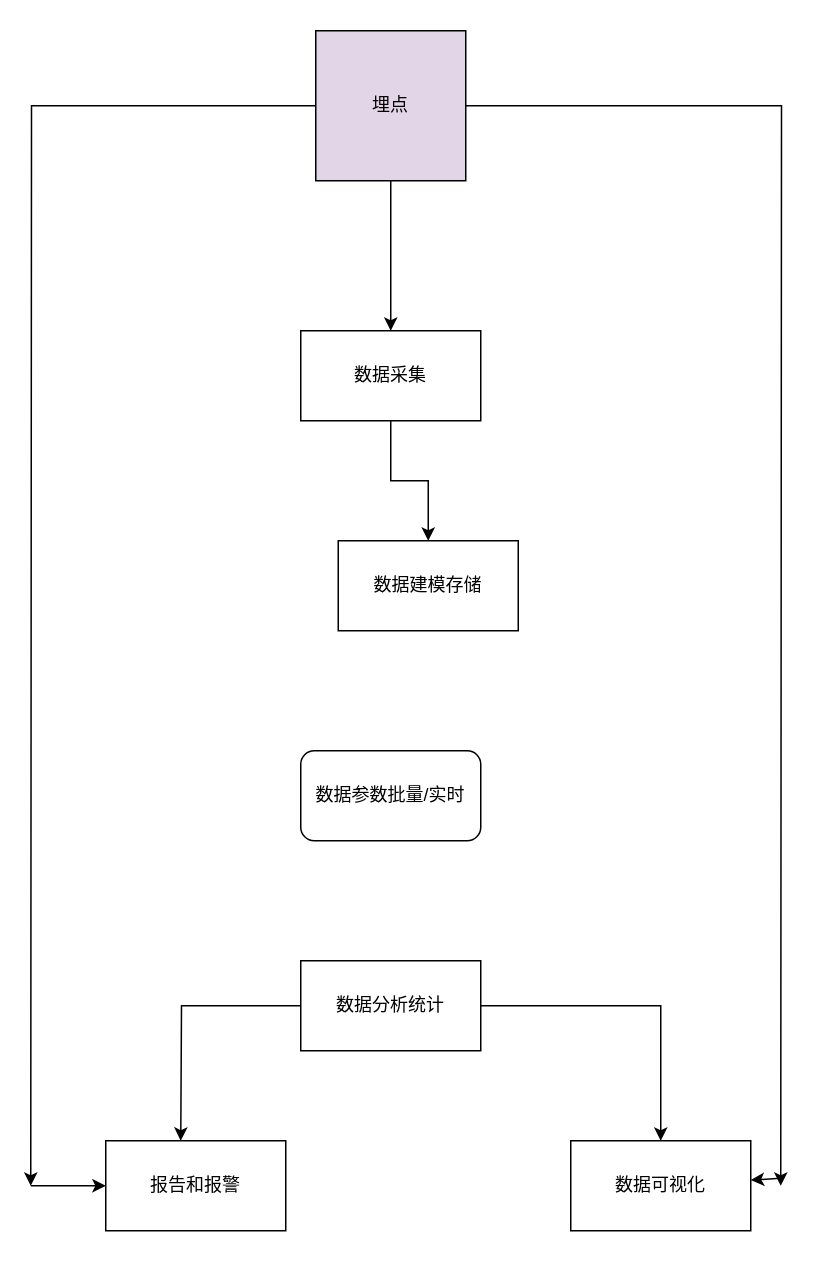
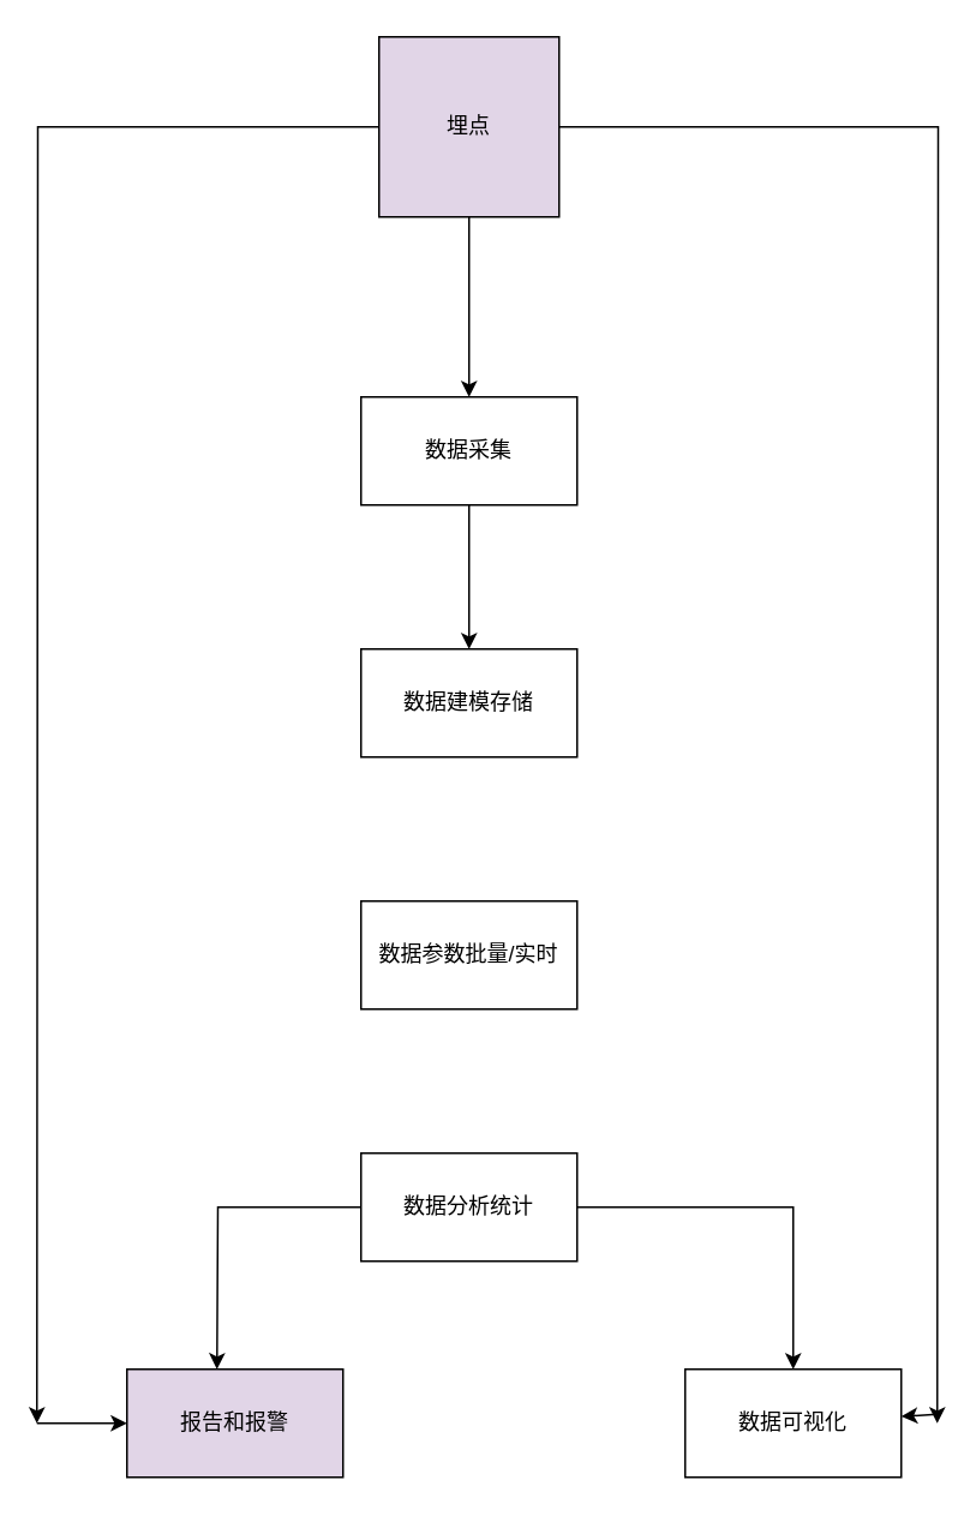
- <mxCell id="8" value="数据建模存储" style="whiteSpace=wrap;html=1;" vertex="1" parent="1"><mxGeometry x="225" y="360" width="120" height="60" as="geometry" /></mxCell>
+ <mxCell id="8" value="数据建模存储" style="whiteSpace=wrap;html=1;" vertex="1" parent="1"><mxGeometry x="200" y="360" width="120" height="60" as="geometry" /></mxCell>
- <mxCell id="9" value="数据参数批量/实时" style="whiteSpace=wrap;html=1;rounded=1;" vertex="1" parent="1"><mxGeometry x="200" y="500" width="120" height="60" as="geometry" /></mxCell>
+ <mxCell id="9" value="数据参数批量/实时" style="whiteSpace=wrap;html=1;" vertex="1" parent="1"><mxGeometry x="200" y="500" width="120" height="60" as="geometry" /></mxCell>
- <mxCell id="13" value="报告和报警" style="rounded=0;whiteSpace=wrap;html=1;" vertex="1" parent="1"><mxGeometry x="70" y="760" width="120" height="60" as="geometry" /></mxCell>
+ <mxCell id="13" value="报告和报警" style="rounded=0;whiteSpace=wrap;html=1;fillColor=#e1d5e7;" vertex="1" parent="1"><mxGeometry x="70" y="760" width="120" height="60" as="geometry" /></mxCell>
